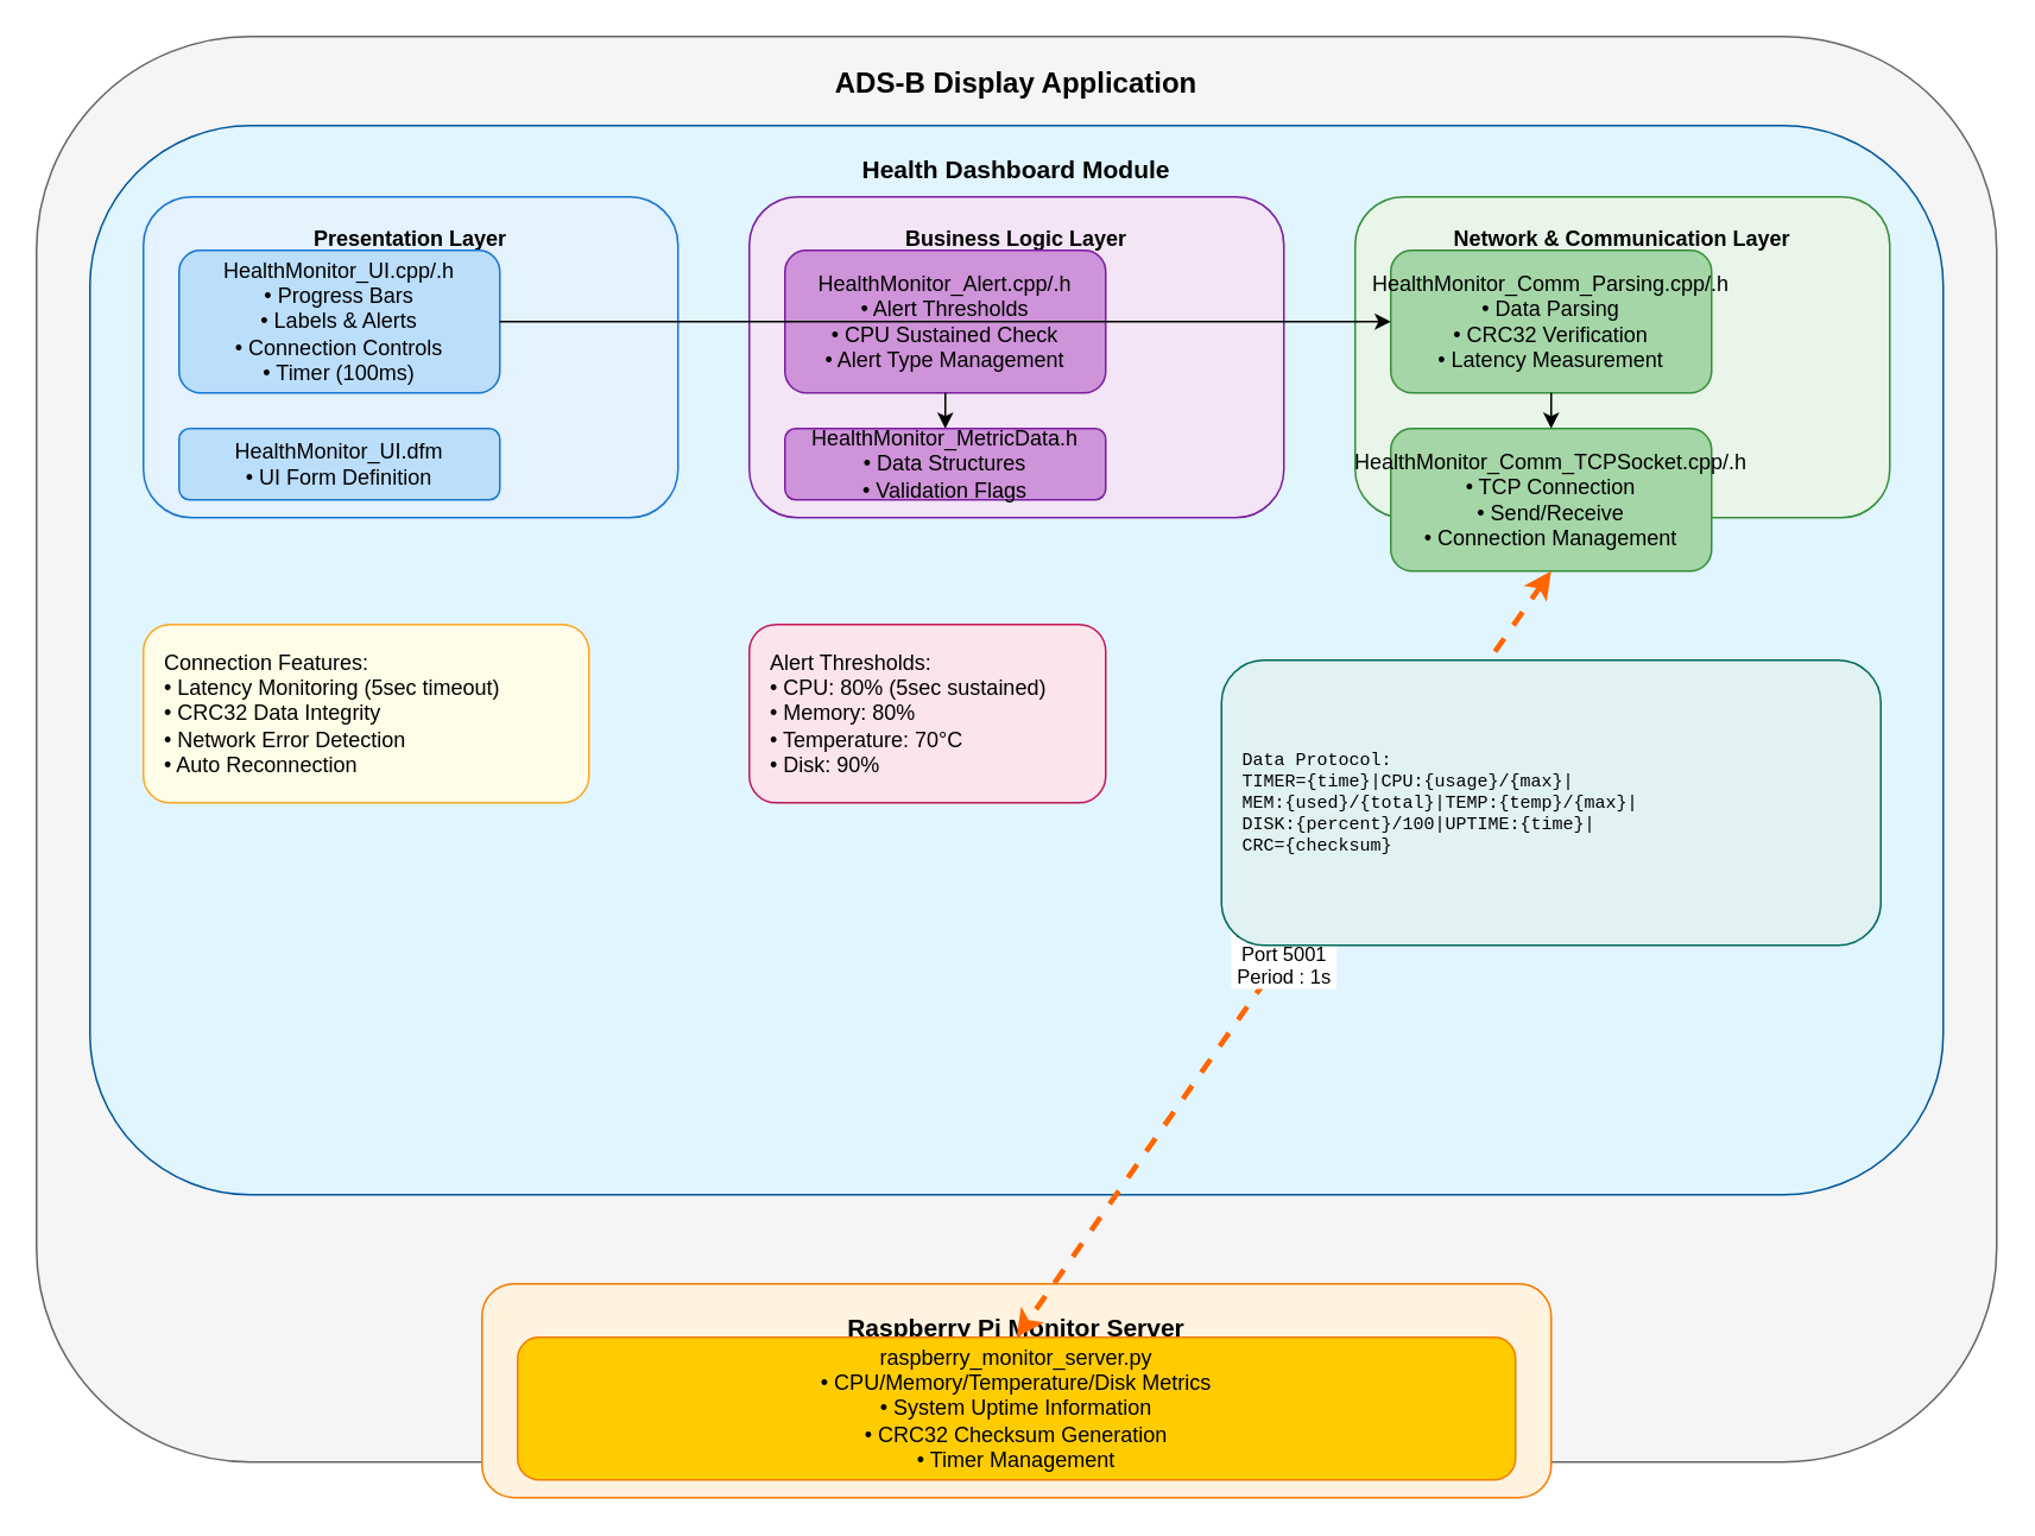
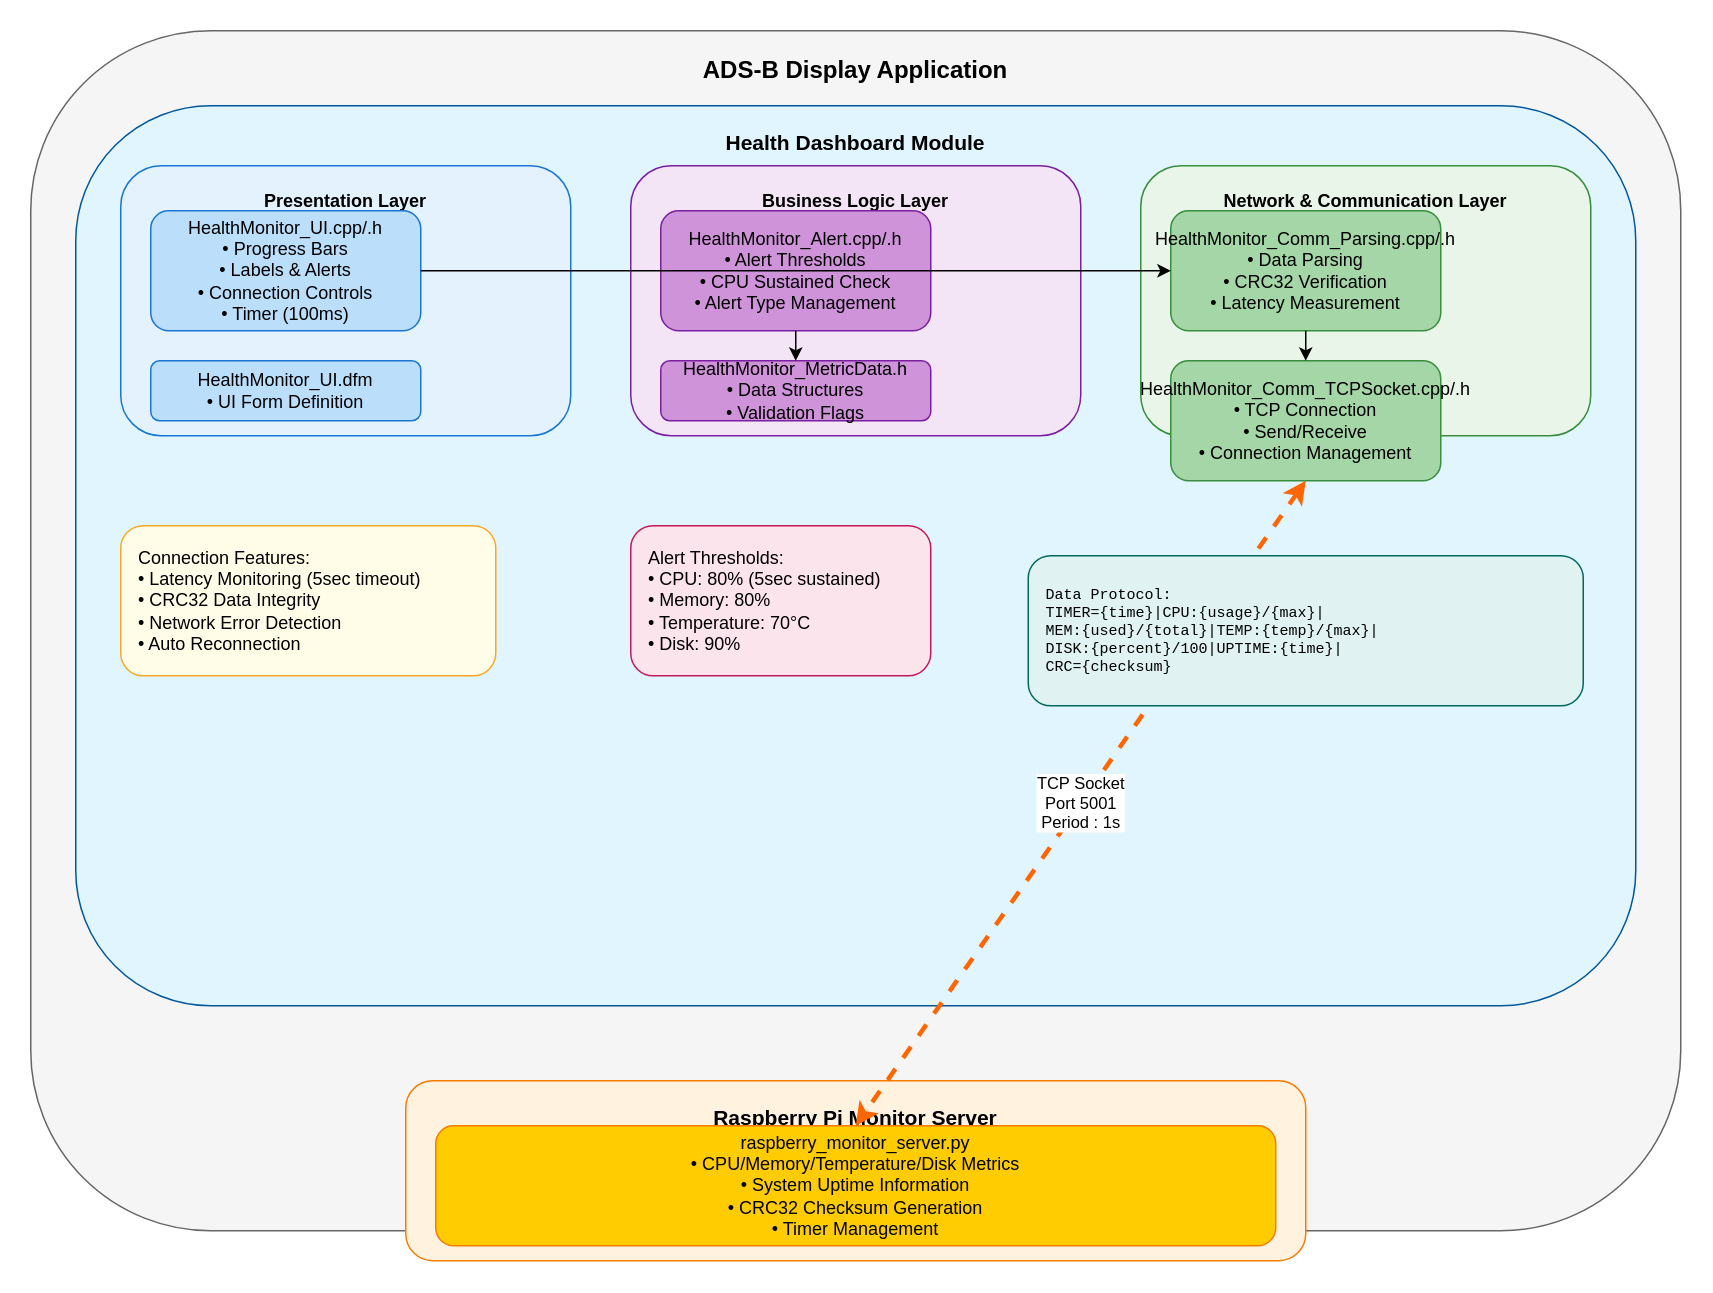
- <mxCell id="21" value="Data Protocol:&#10;TIMER={time}|CPU:{usage}/{max}|&#10;MEM:{used}/{total}|TEMP:{temp}/{max}|&#10;DISK:{percent}/100|UPTIME:{time}|&#10;CRC={checksum}" style="rounded=1;whiteSpace=wrap;html=1;fillColor=#e0f2f1;strokeColor=#00695c;align=left;spacingLeft=10;fontFamily=Courier New;fontSize=10;" vertex="1" parent="1"><mxGeometry x="685" y="370" width="370" height="160" as="geometry" /></mxCell>
+ <mxCell id="21" value="Data Protocol:&#10;TIMER={time}|CPU:{usage}/{max}|&#10;MEM:{used}/{total}|TEMP:{temp}/{max}|&#10;DISK:{percent}/100|UPTIME:{time}|&#10;CRC={checksum}" style="rounded=1;whiteSpace=wrap;html=1;fillColor=#e0f2f1;strokeColor=#00695c;align=left;spacingLeft=10;fontFamily=Courier New;fontSize=10;" vertex="1" parent="1"><mxGeometry x="685" y="370" width="370" height="100" as="geometry" /></mxCell>
